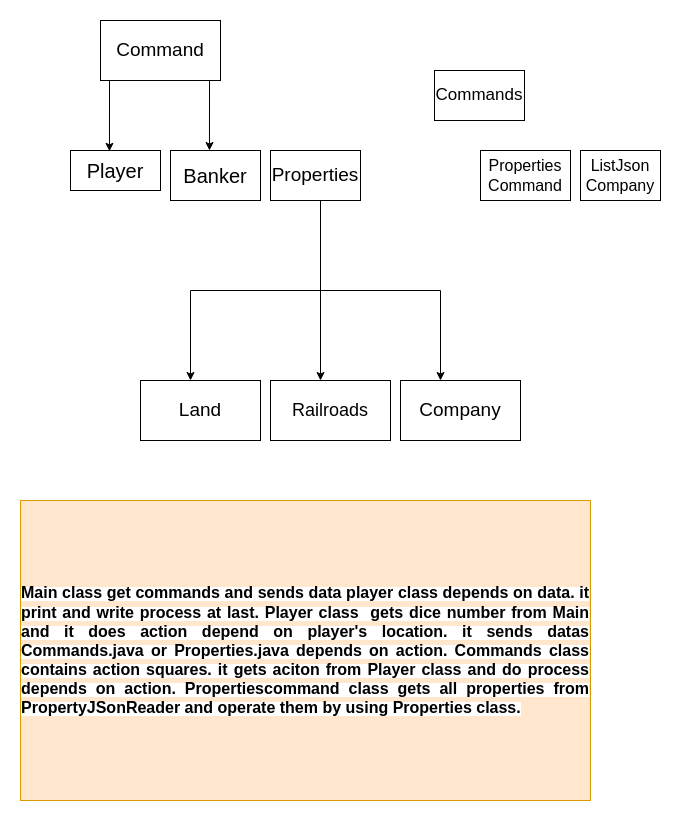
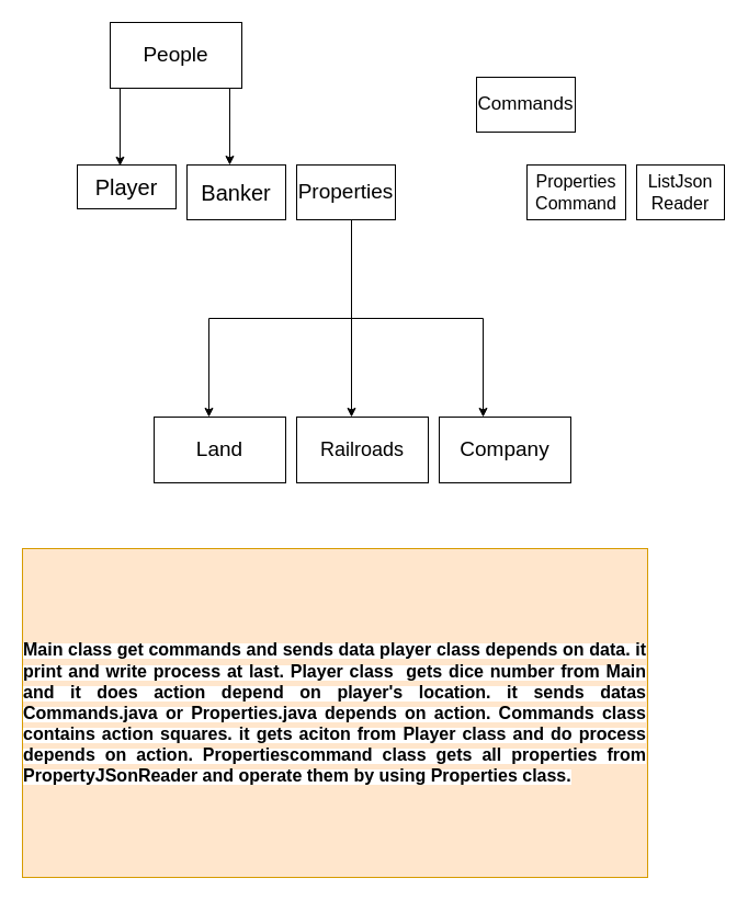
- <mxCell id="19" value="Command" style="rounded=0;whiteSpace=wrap;html=1;labelBackgroundColor=#FFFFFF;fontFamily=Helvetica;fontSize=19;" vertex="1" parent="1"><mxGeometry x="100" y="20" width="120" height="60" as="geometry" /></mxCell>
+ <mxCell id="19" value="People" style="rounded=0;whiteSpace=wrap;html=1;labelBackgroundColor=#FFFFFF;fontFamily=Helvetica;fontSize=19;" vertex="1" parent="1"><mxGeometry x="100" y="20" width="120" height="60" as="geometry" /></mxCell>
- <mxCell id="7" value="&lt;font style=&quot;font-size: 16px&quot;&gt;ListJson&lt;br&gt;Company&lt;/font&gt;" style="rounded=0;whiteSpace=wrap;html=1;" vertex="1" parent="1"><mxGeometry x="580" y="150" width="80" height="50" as="geometry" /></mxCell>
+ <mxCell id="7" value="&lt;font style=&quot;font-size: 16px&quot;&gt;ListJson&lt;br&gt;Reader&lt;/font&gt;" style="rounded=0;whiteSpace=wrap;html=1;" vertex="1" parent="1"><mxGeometry x="580" y="150" width="80" height="50" as="geometry" /></mxCell>
